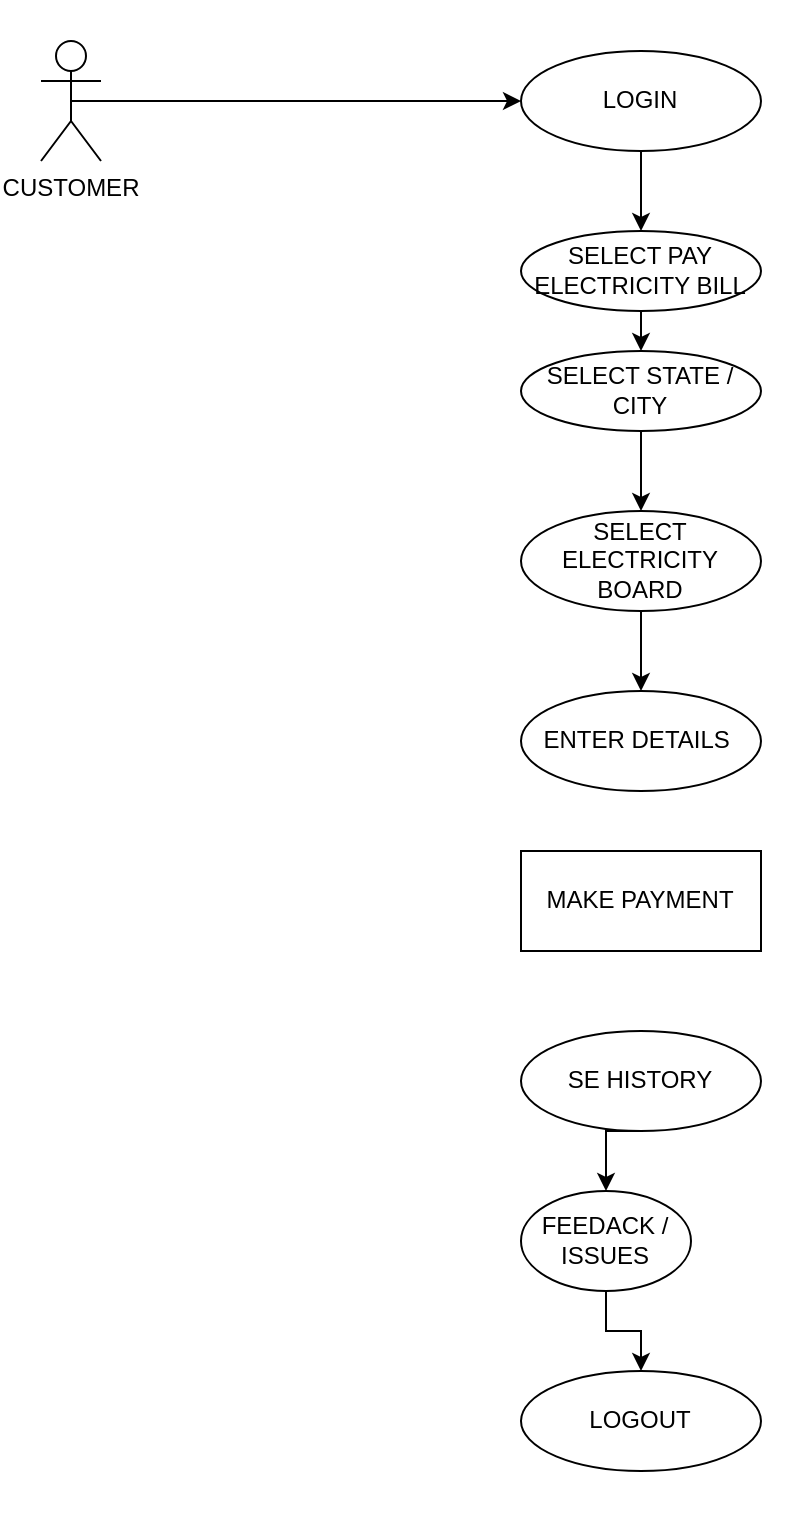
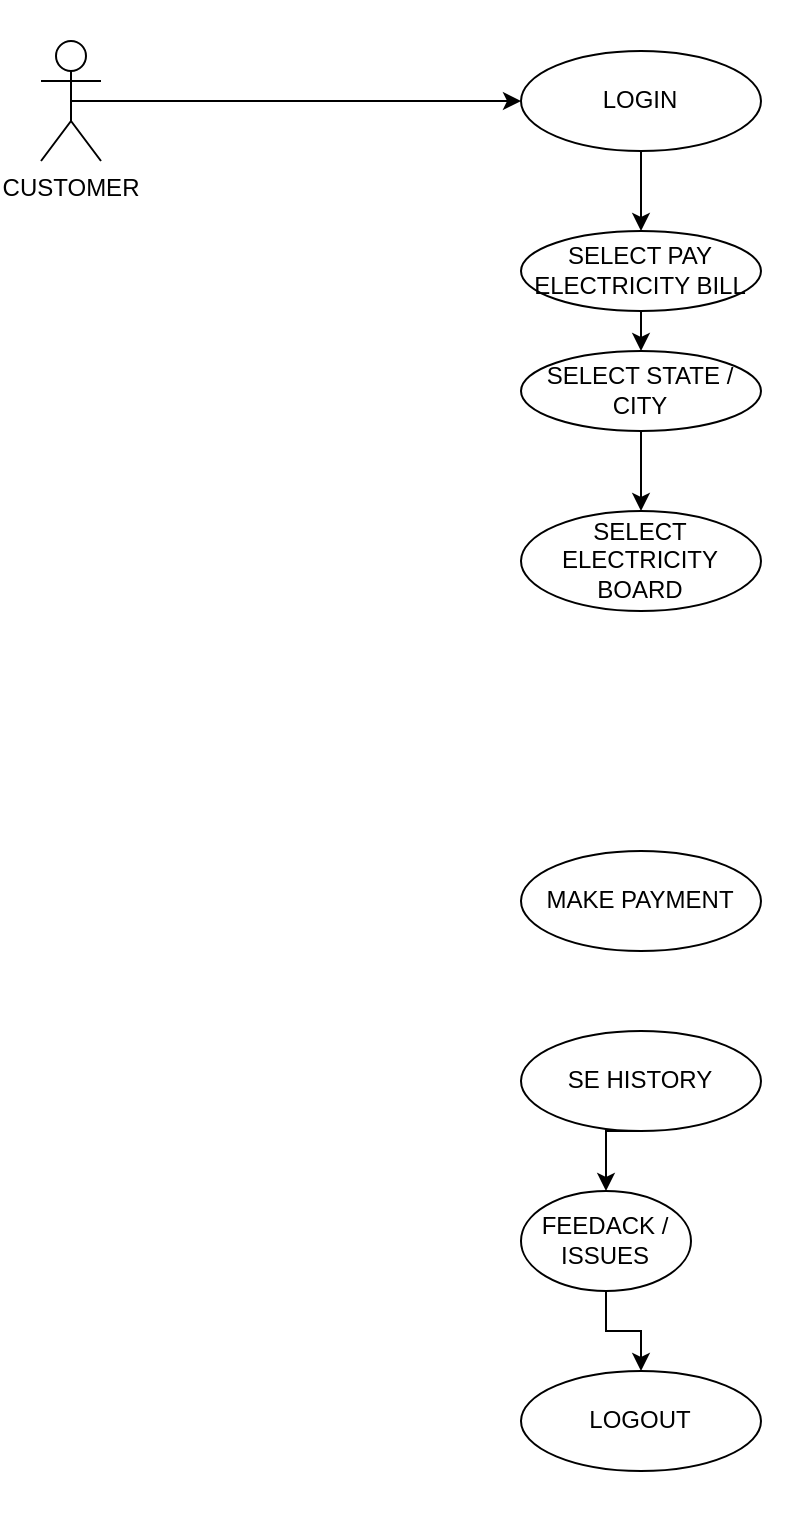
- <mxCell id="10" style="edgeStyle=orthogonalEdgeStyle;rounded=0;orthogonalLoop=1;jettySize=auto;html=1;exitX=0.5;exitY=1;exitDx=0;exitDy=0;entryX=0.5;entryY=0;entryDx=0;entryDy=0;" edge="1" parent="1" source="11" target="12"><mxGeometry relative="1" as="geometry" /></mxCell>
- <mxCell id="12" value="ENTER DETAILS&amp;nbsp;" style="ellipse;whiteSpace=wrap;html=1;" vertex="1" parent="1"><mxGeometry x="260" y="345" width="120" height="50" as="geometry" /></mxCell>
- <mxCell id="13" value="MAKE PAYMENT" style="whiteSpace=wrap;html=1;rounded=0;" vertex="1" parent="1"><mxGeometry x="260" y="425" width="120" height="50" as="geometry" /></mxCell>
+ <mxCell id="13" value="MAKE PAYMENT" style="ellipse;whiteSpace=wrap;html=1;" vertex="1" parent="1"><mxGeometry x="260" y="425" width="120" height="50" as="geometry" /></mxCell>
